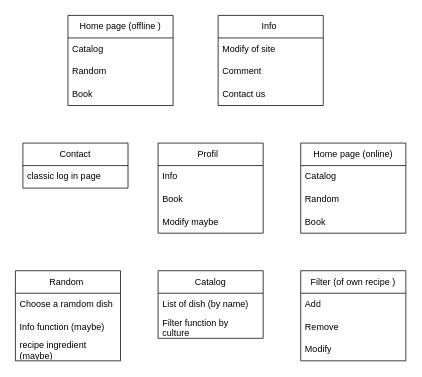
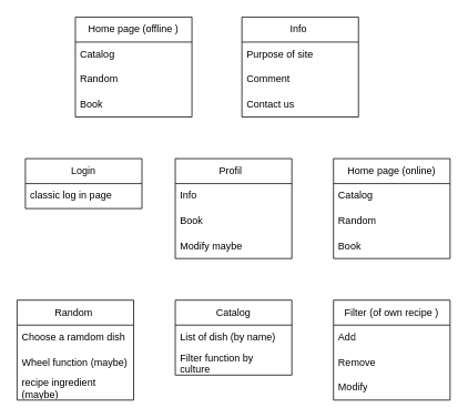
- <mxCell id="20" value="Modify of site&amp;nbsp;&amp;nbsp;" style="text;strokeColor=none;fillColor=none;align=left;verticalAlign=middle;spacingLeft=4;spacingRight=4;overflow=hidden;points=[[0,0.5],[1,0.5]];portConstraint=eastwest;rotatable=0;whiteSpace=wrap;html=1;" parent="19" vertex="1"><mxGeometry y="30" width="140" height="30" as="geometry" /></mxCell>
+ <mxCell id="20" value="Purpose of site&amp;nbsp;&amp;nbsp;" style="text;strokeColor=none;fillColor=none;align=left;verticalAlign=middle;spacingLeft=4;spacingRight=4;overflow=hidden;points=[[0,0.5],[1,0.5]];portConstraint=eastwest;rotatable=0;whiteSpace=wrap;html=1;" parent="19" vertex="1"><mxGeometry y="30" width="140" height="30" as="geometry" /></mxCell>
- <mxCell id="2" value="Contact" style="swimlane;fontStyle=0;childLayout=stackLayout;horizontal=1;startSize=30;horizontalStack=0;resizeParent=1;resizeParentMax=0;resizeLast=0;collapsible=1;marginBottom=0;whiteSpace=wrap;html=1;" parent="1" vertex="1"><mxGeometry x="30" y="190" width="140" height="60" as="geometry" /></mxCell>
+ <mxCell id="2" value="Login" style="swimlane;fontStyle=0;childLayout=stackLayout;horizontal=1;startSize=30;horizontalStack=0;resizeParent=1;resizeParentMax=0;resizeLast=0;collapsible=1;marginBottom=0;whiteSpace=wrap;html=1;" parent="1" vertex="1"><mxGeometry x="30" y="190" width="140" height="60" as="geometry" /></mxCell>
- <mxCell id="25" value="Info function (maybe)" style="text;strokeColor=none;fillColor=none;align=left;verticalAlign=middle;spacingLeft=4;spacingRight=4;overflow=hidden;points=[[0,0.5],[1,0.5]];portConstraint=eastwest;rotatable=0;whiteSpace=wrap;html=1;" parent="23" vertex="1"><mxGeometry y="60" width="140" height="30" as="geometry" /></mxCell>
+ <mxCell id="25" value="Wheel function (maybe)" style="text;strokeColor=none;fillColor=none;align=left;verticalAlign=middle;spacingLeft=4;spacingRight=4;overflow=hidden;points=[[0,0.5],[1,0.5]];portConstraint=eastwest;rotatable=0;whiteSpace=wrap;html=1;" parent="23" vertex="1"><mxGeometry y="60" width="140" height="30" as="geometry" /></mxCell>
